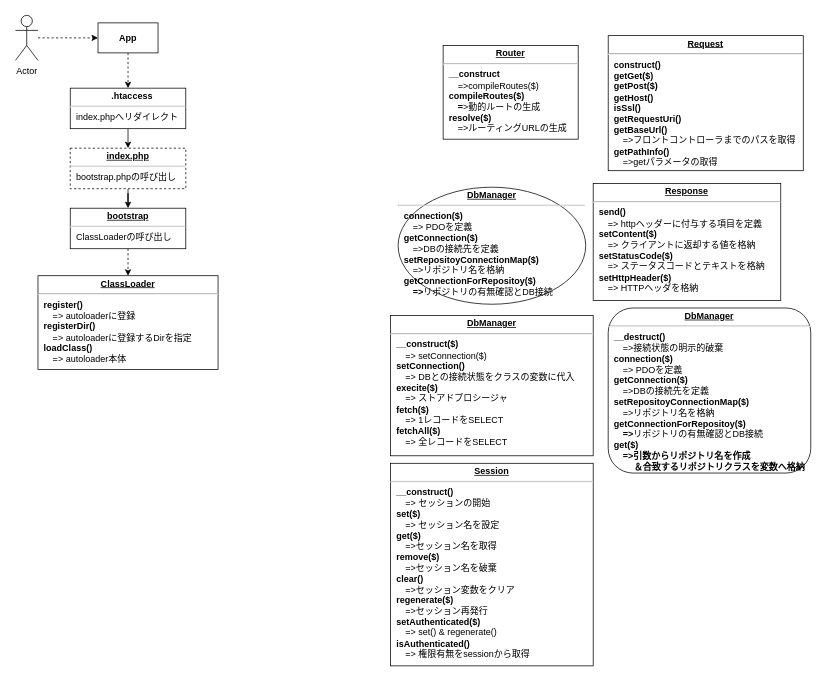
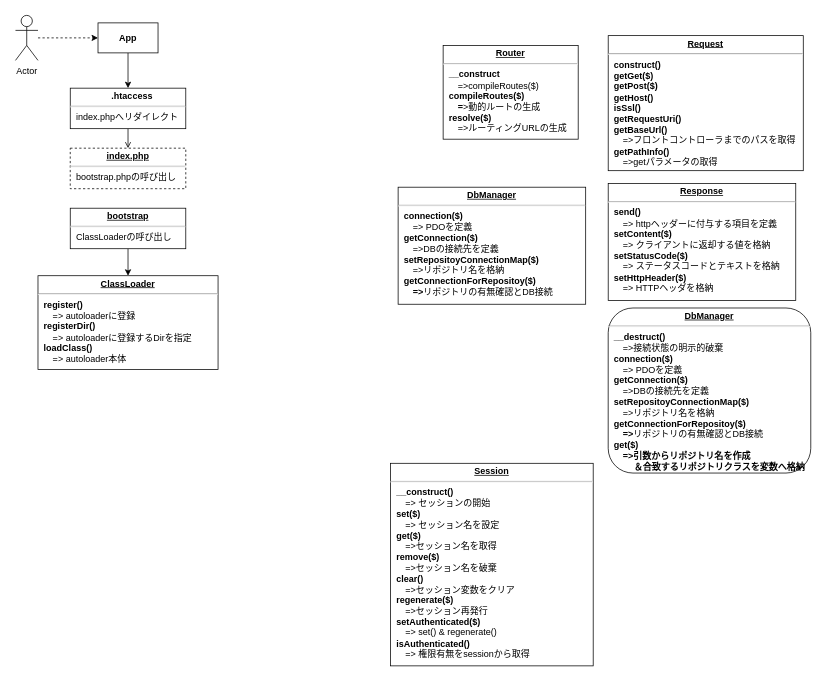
- <mxCell id="9" style="edgeStyle=orthogonalEdgeStyle;rounded=0;orthogonalLoop=1;jettySize=auto;html=1;exitX=0.5;exitY=1;exitDx=0;exitDy=0;dashed=1;" parent="1" source="10" target="12" edge="1"><mxGeometry relative="1" as="geometry" /></mxCell>
+ <mxCell id="9" style="edgeStyle=orthogonalEdgeStyle;rounded=0;orthogonalLoop=1;jettySize=auto;html=1;exitX=0.5;exitY=1;exitDx=0;exitDy=0;" parent="1" source="10" target="12" edge="1"><mxGeometry relative="1" as="geometry" /></mxCell>
- <mxCell id="11" style="edgeStyle=orthogonalEdgeStyle;rounded=0;orthogonalLoop=1;jettySize=auto;html=1;exitX=0.5;exitY=1;exitDx=0;exitDy=0;entryX=0.5;entryY=0;entryDx=0;entryDy=0;" parent="1" source="12" target="6" edge="1"><mxGeometry relative="1" as="geometry" /></mxCell>
+ <mxCell id="11" style="edgeStyle=orthogonalEdgeStyle;rounded=0;orthogonalLoop=1;jettySize=auto;html=1;exitX=0.5;exitY=1;exitDx=0;exitDy=0;entryX=0.5;entryY=0;entryDx=0;entryDy=0;endArrow=open;" parent="1" source="12" target="6" edge="1"><mxGeometry relative="1" as="geometry" /></mxCell>
- <mxCell id="5" style="edgeStyle=orthogonalEdgeStyle;rounded=0;orthogonalLoop=1;jettySize=auto;html=1;exitX=0.5;exitY=1;exitDx=0;exitDy=0;" parent="1" source="6" target="4" edge="1"><mxGeometry relative="1" as="geometry" /></mxCell>
- <mxCell id="15" value="&lt;p style=&quot;margin: 0px ; margin-top: 4px ; text-align: center ; text-decoration: underline&quot;&gt;&lt;b&gt;Response&lt;/b&gt;&lt;/p&gt;&lt;hr&gt;&lt;p style=&quot;margin: 0px ; margin-left: 8px&quot;&gt;&lt;b&gt;send()&lt;/b&gt;&lt;/p&gt;&lt;p style=&quot;margin: 0px ; margin-left: 8px&quot;&gt;&lt;b&gt;　&lt;/b&gt;=&amp;gt; httpヘッダーに付与する項目を定義&lt;/p&gt;&lt;p style=&quot;margin: 0px ; margin-left: 8px&quot;&gt;&lt;b&gt;setContent($)&lt;/b&gt;&lt;/p&gt;&lt;p style=&quot;margin: 0px ; margin-left: 8px&quot;&gt;&lt;b&gt;　&lt;/b&gt;=&amp;gt; クライアントに返却する値を格納&lt;/p&gt;&lt;p style=&quot;margin: 0px ; margin-left: 8px&quot;&gt;&lt;b&gt;setStatusCode($)&lt;/b&gt;&lt;/p&gt;&lt;p style=&quot;margin: 0px ; margin-left: 8px&quot;&gt;&lt;b&gt;　&lt;/b&gt;=&amp;gt; ステータスコードとテキストを格納&lt;/p&gt;&lt;p style=&quot;margin: 0px ; margin-left: 8px&quot;&gt;&lt;b&gt;setHttpHeader($)&lt;/b&gt;&lt;/p&gt;&lt;p style=&quot;margin: 0px ; margin-left: 8px&quot;&gt;&lt;b&gt;　&lt;/b&gt;=&amp;gt; HTTPヘッダを格納&lt;/p&gt;" style="verticalAlign=top;align=left;overflow=fill;fontSize=12;fontFamily=Helvetica;html=1;rounded=0;shadow=0;comic=0;labelBackgroundColor=none;strokeWidth=1" parent="1" vertex="1"><mxGeometry x="790" y="244" width="250" height="156" as="geometry" /></mxCell>
+ <mxCell id="15" value="&lt;p style=&quot;margin: 0px ; margin-top: 4px ; text-align: center ; text-decoration: underline&quot;&gt;&lt;b&gt;Response&lt;/b&gt;&lt;/p&gt;&lt;hr&gt;&lt;p style=&quot;margin: 0px ; margin-left: 8px&quot;&gt;&lt;b&gt;send()&lt;/b&gt;&lt;/p&gt;&lt;p style=&quot;margin: 0px ; margin-left: 8px&quot;&gt;&lt;b&gt;　&lt;/b&gt;=&amp;gt; httpヘッダーに付与する項目を定義&lt;/p&gt;&lt;p style=&quot;margin: 0px ; margin-left: 8px&quot;&gt;&lt;b&gt;setContent($)&lt;/b&gt;&lt;/p&gt;&lt;p style=&quot;margin: 0px ; margin-left: 8px&quot;&gt;&lt;b&gt;　&lt;/b&gt;=&amp;gt; クライアントに返却する値を格納&lt;/p&gt;&lt;p style=&quot;margin: 0px ; margin-left: 8px&quot;&gt;&lt;b&gt;setStatusCode($)&lt;/b&gt;&lt;/p&gt;&lt;p style=&quot;margin: 0px ; margin-left: 8px&quot;&gt;&lt;b&gt;　&lt;/b&gt;=&amp;gt; ステータスコードとテキストを格納&lt;/p&gt;&lt;p style=&quot;margin: 0px ; margin-left: 8px&quot;&gt;&lt;b&gt;setHttpHeader($)&lt;/b&gt;&lt;/p&gt;&lt;p style=&quot;margin: 0px ; margin-left: 8px&quot;&gt;&lt;b&gt;　&lt;/b&gt;=&amp;gt; HTTPヘッダを格納&lt;/p&gt;" style="verticalAlign=top;align=left;overflow=fill;fontSize=12;fontFamily=Helvetica;html=1;rounded=0;shadow=0;comic=0;labelBackgroundColor=none;strokeWidth=1" parent="1" vertex="1"><mxGeometry x="810" y="244" width="250" height="156" as="geometry" /></mxCell>
- <mxCell id="17" value="&lt;p style=&quot;margin: 0px ; margin-top: 4px ; text-align: center ; text-decoration: underline&quot;&gt;&lt;b&gt;DbManager&lt;/b&gt;&lt;/p&gt;&lt;hr&gt;&lt;p style=&quot;margin: 0px ; margin-left: 8px&quot;&gt;&lt;b&gt;connection($)&lt;/b&gt;&lt;/p&gt;&lt;p style=&quot;margin: 0px ; margin-left: 8px&quot;&gt;&lt;b&gt;　&lt;/b&gt;=&amp;gt; PDOを定義&lt;/p&gt;&lt;p style=&quot;margin: 0px ; margin-left: 8px&quot;&gt;&lt;b&gt;getConnection($)&lt;/b&gt;&lt;/p&gt;&lt;p style=&quot;margin: 0px ; margin-left: 8px&quot;&gt;&lt;b&gt;　&lt;/b&gt;=&amp;gt;DBの接続先を定義&lt;/p&gt;&lt;p style=&quot;margin: 0px ; margin-left: 8px&quot;&gt;&lt;b&gt;setRepositoyConnectionMap($)&lt;/b&gt;&lt;/p&gt;&lt;p style=&quot;margin: 0px ; margin-left: 8px&quot;&gt;&lt;b&gt;　&lt;/b&gt;=&amp;gt;リポジトリ名を格納&lt;/p&gt;&lt;p style=&quot;margin: 0px ; margin-left: 8px&quot;&gt;&lt;b&gt;getConnectionForRepositoy($)&lt;/b&gt;&lt;/p&gt;&lt;p style=&quot;margin: 0px ; margin-left: 8px&quot;&gt;&lt;b&gt;　=&amp;gt;&lt;/b&gt;リポジトリの有無確認とDB接続&lt;/p&gt;" style="ellipse;verticalAlign=top;align=left;overflow=fill;fontSize=12;fontFamily=Helvetica;html=1;shadow=0;comic=0;labelBackgroundColor=none;strokeWidth=1;" vertex="1" parent="1"><mxGeometry x="530" y="249" width="250" height="156" as="geometry" /></mxCell>
+ <mxCell id="17" value="&lt;p style=&quot;margin: 0px ; margin-top: 4px ; text-align: center ; text-decoration: underline&quot;&gt;&lt;b&gt;DbManager&lt;/b&gt;&lt;/p&gt;&lt;hr&gt;&lt;p style=&quot;margin: 0px ; margin-left: 8px&quot;&gt;&lt;b&gt;connection($)&lt;/b&gt;&lt;/p&gt;&lt;p style=&quot;margin: 0px ; margin-left: 8px&quot;&gt;&lt;b&gt;　&lt;/b&gt;=&amp;gt; PDOを定義&lt;/p&gt;&lt;p style=&quot;margin: 0px ; margin-left: 8px&quot;&gt;&lt;b&gt;getConnection($)&lt;/b&gt;&lt;/p&gt;&lt;p style=&quot;margin: 0px ; margin-left: 8px&quot;&gt;&lt;b&gt;　&lt;/b&gt;=&amp;gt;DBの接続先を定義&lt;/p&gt;&lt;p style=&quot;margin: 0px ; margin-left: 8px&quot;&gt;&lt;b&gt;setRepositoyConnectionMap($)&lt;/b&gt;&lt;/p&gt;&lt;p style=&quot;margin: 0px ; margin-left: 8px&quot;&gt;&lt;b&gt;　&lt;/b&gt;=&amp;gt;リポジトリ名を格納&lt;/p&gt;&lt;p style=&quot;margin: 0px ; margin-left: 8px&quot;&gt;&lt;b&gt;getConnectionForRepositoy($)&lt;/b&gt;&lt;/p&gt;&lt;p style=&quot;margin: 0px ; margin-left: 8px&quot;&gt;&lt;b&gt;　=&amp;gt;&lt;/b&gt;リポジトリの有無確認とDB接続&lt;/p&gt;" style="verticalAlign=top;align=left;overflow=fill;fontSize=12;fontFamily=Helvetica;html=1;rounded=0;shadow=0;comic=0;labelBackgroundColor=none;strokeWidth=1" vertex="1" parent="1"><mxGeometry x="530" y="249" width="250" height="156" as="geometry" /></mxCell>
- <mxCell id="3" style="edgeStyle=orthogonalEdgeStyle;rounded=0;orthogonalLoop=1;jettySize=auto;html=1;exitX=0.5;exitY=1;exitDx=0;exitDy=0;entryX=0.5;entryY=0;entryDx=0;entryDy=0;dashed=1;" parent="1" source="4" target="2" edge="1"><mxGeometry relative="1" as="geometry" /></mxCell>
+ <mxCell id="3" style="edgeStyle=orthogonalEdgeStyle;rounded=0;orthogonalLoop=1;jettySize=auto;html=1;exitX=0.5;exitY=1;exitDx=0;exitDy=0;entryX=0.5;entryY=0;entryDx=0;entryDy=0;" parent="1" source="4" target="2" edge="1"><mxGeometry relative="1" as="geometry" /></mxCell>
- <mxCell id="18" value="&lt;p style=&quot;margin: 0px ; margin-top: 4px ; text-align: center ; text-decoration: underline&quot;&gt;&lt;b&gt;DbManager&lt;/b&gt;&lt;/p&gt;&lt;hr&gt;&lt;p style=&quot;margin: 0px ; margin-left: 8px&quot;&gt;&lt;b&gt;__construct($)&lt;/b&gt;&lt;/p&gt;&lt;p style=&quot;margin: 0px ; margin-left: 8px&quot;&gt;　=&amp;gt; setConnection($)&lt;/p&gt;&lt;p style=&quot;margin: 0px ; margin-left: 8px&quot;&gt;&lt;b&gt;setConnection()&lt;/b&gt;&lt;/p&gt;&lt;p style=&quot;margin: 0px ; margin-left: 8px&quot;&gt;　=&amp;gt; DBとの接続状態をクラスの変数に代入&lt;/p&gt;&lt;p style=&quot;margin: 0px ; margin-left: 8px&quot;&gt;&lt;b&gt;execite($)&lt;/b&gt;&lt;/p&gt;&lt;p style=&quot;margin: 0px ; margin-left: 8px&quot;&gt;　=&amp;gt; ストアドプロシージャ&lt;/p&gt;&lt;p style=&quot;margin: 0px ; margin-left: 8px&quot;&gt;&lt;b&gt;fetch($)&lt;/b&gt;&lt;/p&gt;&lt;p style=&quot;margin: 0px ; margin-left: 8px&quot;&gt;　=&amp;gt; 1レコードをSELECT&lt;/p&gt;&lt;p style=&quot;margin: 0px ; margin-left: 8px&quot;&gt;&lt;b&gt;fetchAll($)&lt;/b&gt;&lt;/p&gt;&lt;p style=&quot;margin: 0px ; margin-left: 8px&quot;&gt;　=&amp;gt; 全レコードをSELECT&lt;/p&gt;&lt;p style=&quot;margin: 0px ; margin-left: 8px&quot;&gt;&lt;br&gt;&lt;/p&gt;" style="verticalAlign=top;align=left;overflow=fill;fontSize=12;fontFamily=Helvetica;html=1;rounded=0;shadow=0;comic=0;labelBackgroundColor=none;strokeWidth=1" vertex="1" parent="1"><mxGeometry x="520" y="420" width="270" height="187" as="geometry" /></mxCell>
